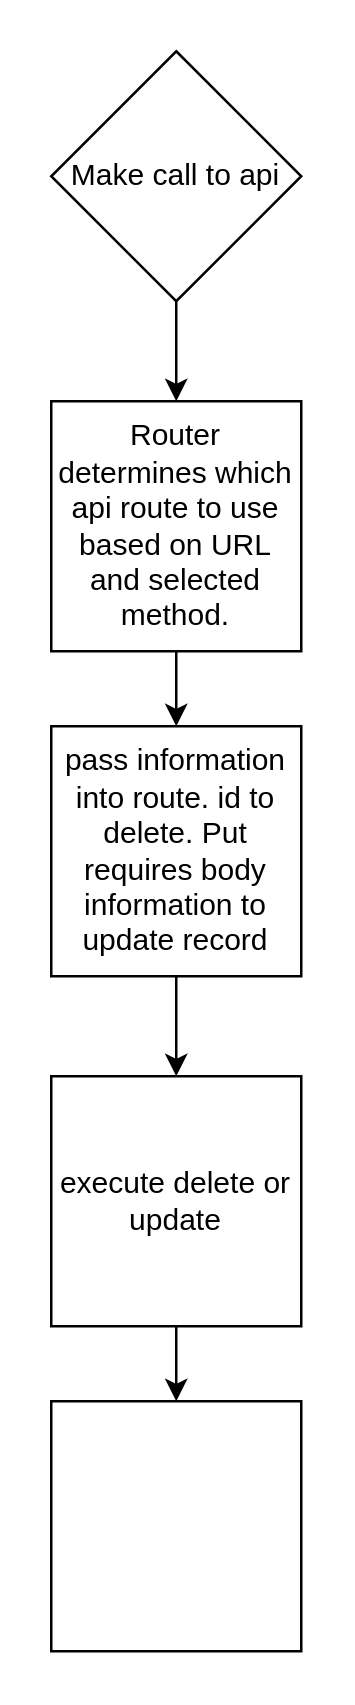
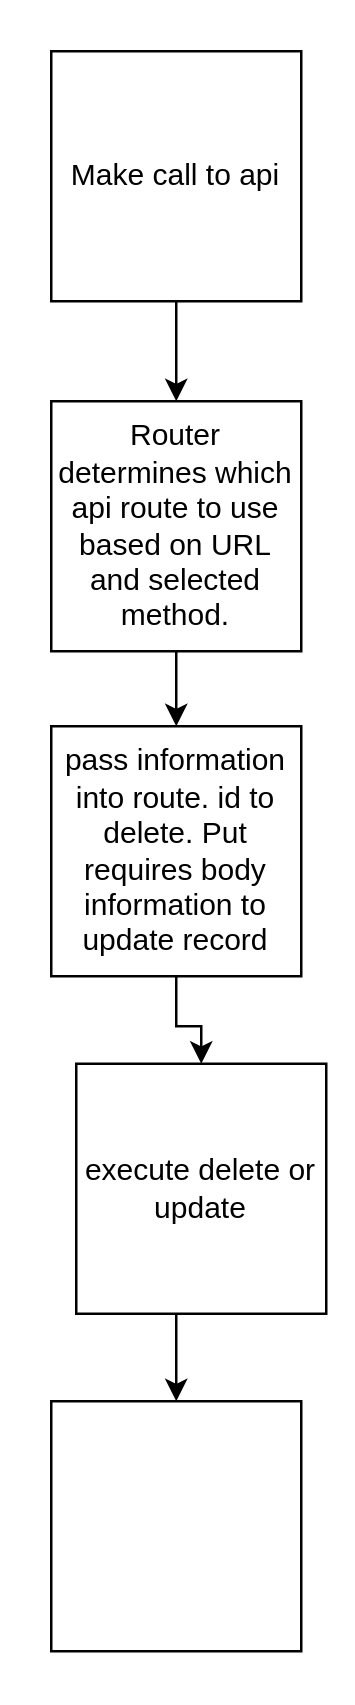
- <mxCell id="3" value="Make call to api" style="rhombus;whiteSpace=wrap;html=1;aspect=fixed;" parent="1" vertex="1"><mxGeometry x="20" y="20" width="100" height="100" as="geometry" /></mxCell>
+ <mxCell id="3" value="Make call to api" style="whiteSpace=wrap;html=1;aspect=fixed;" parent="1" vertex="1"><mxGeometry x="20" y="20" width="100" height="100" as="geometry" /></mxCell>
- <mxCell id="6" value="execute delete or update" style="whiteSpace=wrap;html=1;aspect=fixed;" parent="1" vertex="1"><mxGeometry x="20" y="430" width="100" height="100" as="geometry" /></mxCell>
+ <mxCell id="6" value="execute delete or update" style="whiteSpace=wrap;html=1;aspect=fixed;" parent="1" vertex="1"><mxGeometry x="30" y="425" width="100" height="100" as="geometry" /></mxCell>
